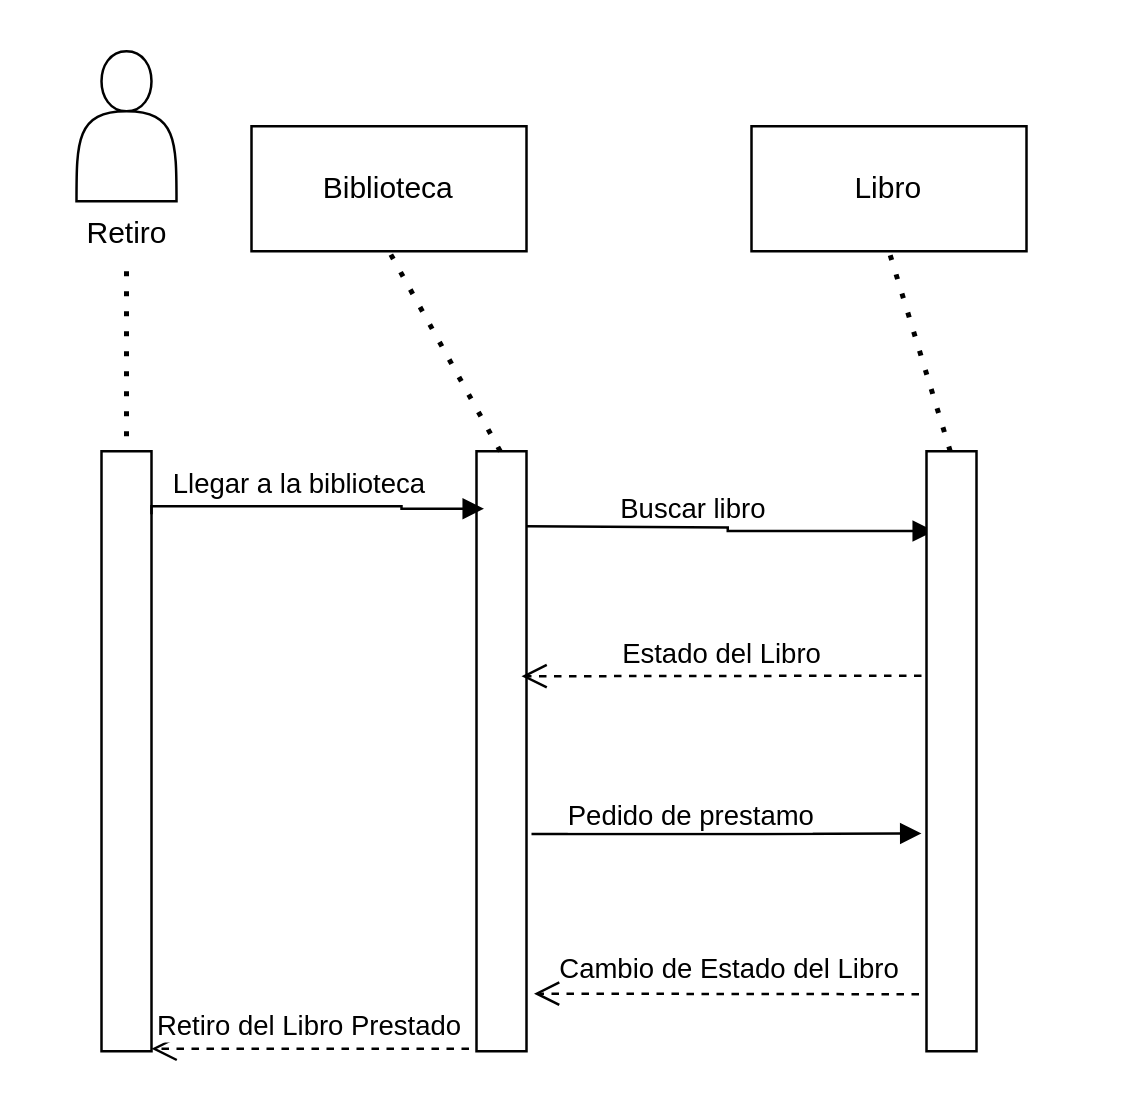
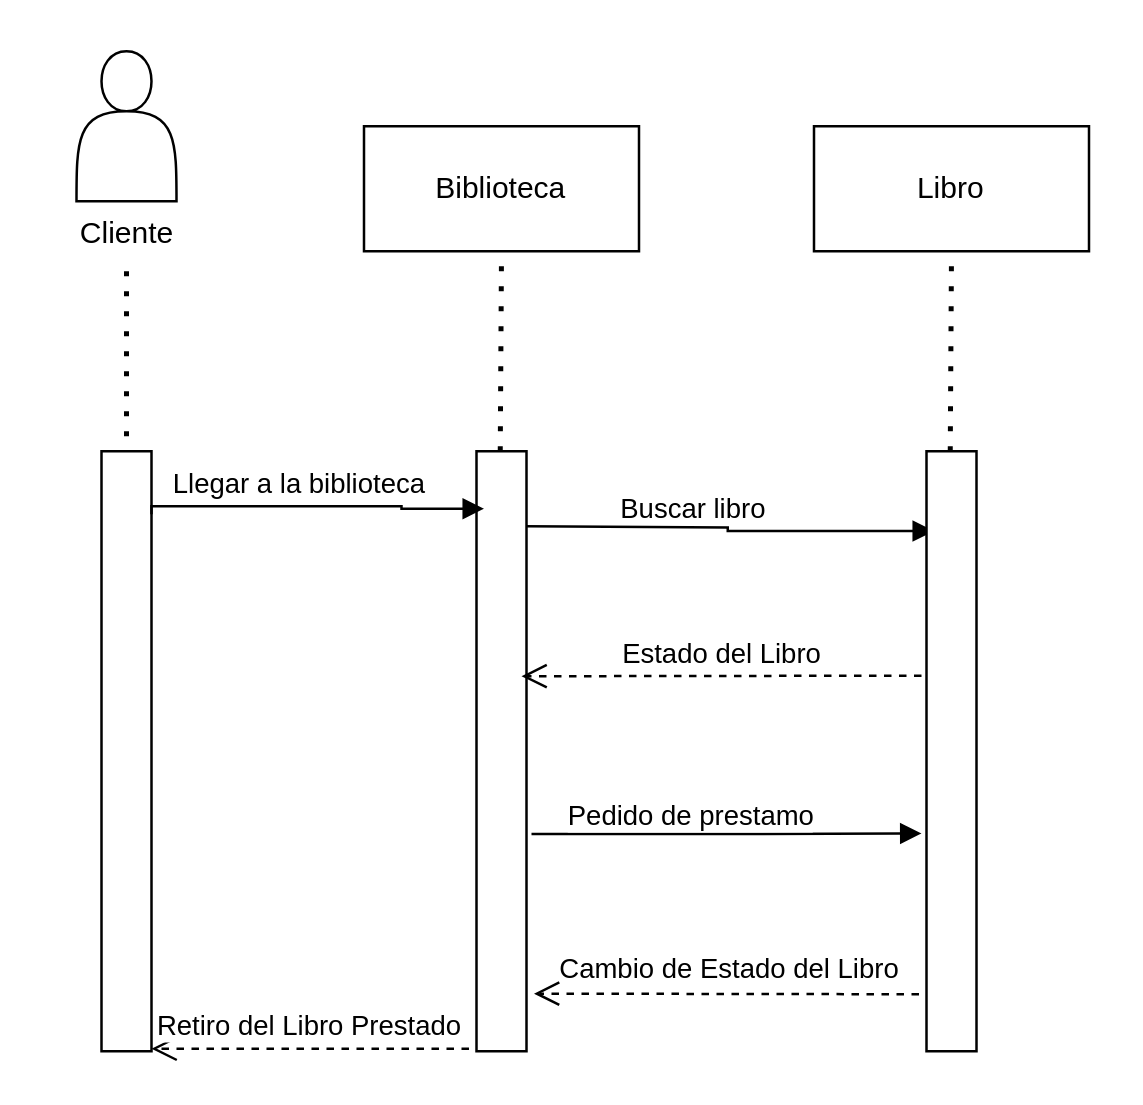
- <mxCell id="15" value="Biblioteca" style="html=1;whiteSpace=wrap;" vertex="1" parent="1"><mxGeometry x="100" y="50" width="110" height="50" as="geometry" /></mxCell>
+ <mxCell id="15" value="Biblioteca" style="html=1;whiteSpace=wrap;" vertex="1" parent="1"><mxGeometry x="145" y="50" width="110" height="50" as="geometry" /></mxCell>
- <mxCell id="14" value="Libro" style="html=1;whiteSpace=wrap;" vertex="1" parent="1"><mxGeometry x="300" y="50" width="110" height="50" as="geometry" /></mxCell>
+ <mxCell id="14" value="Libro" style="html=1;whiteSpace=wrap;" vertex="1" parent="1"><mxGeometry x="325" y="50" width="110" height="50" as="geometry" /></mxCell>
- <mxCell id="3" value="Retiro" style="text;html=1;align=center;verticalAlign=middle;resizable=0;points=[];autosize=1;strokeColor=none;fillColor=none;" vertex="1" parent="1"><mxGeometry x="20" y="78" width="60" height="30" as="geometry" /></mxCell>
+ <mxCell id="3" value="Cliente" style="text;html=1;align=center;verticalAlign=middle;resizable=0;points=[];autosize=1;strokeColor=none;fillColor=none;" vertex="1" parent="1"><mxGeometry x="20" y="78" width="60" height="30" as="geometry" /></mxCell>
